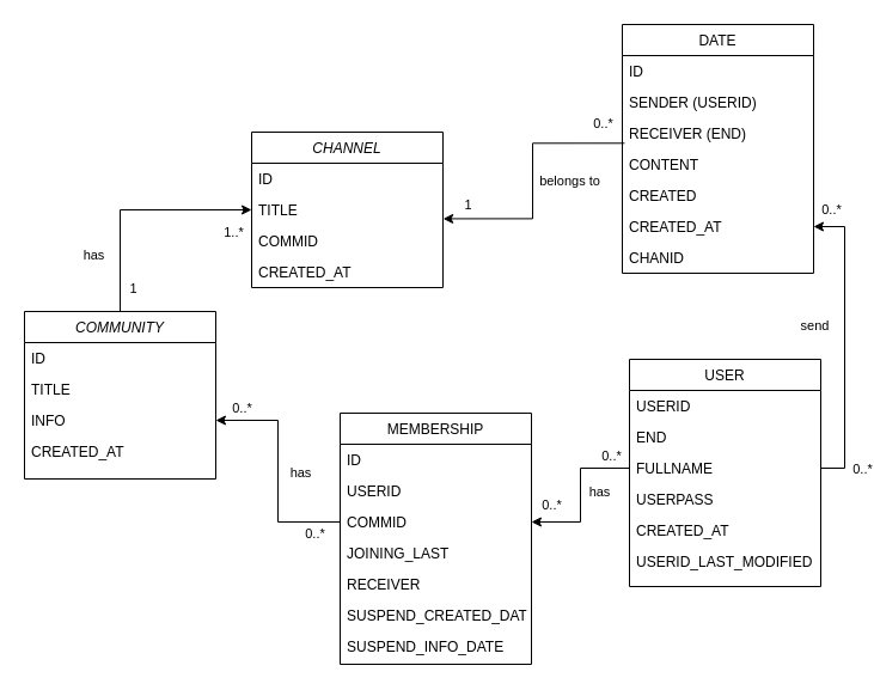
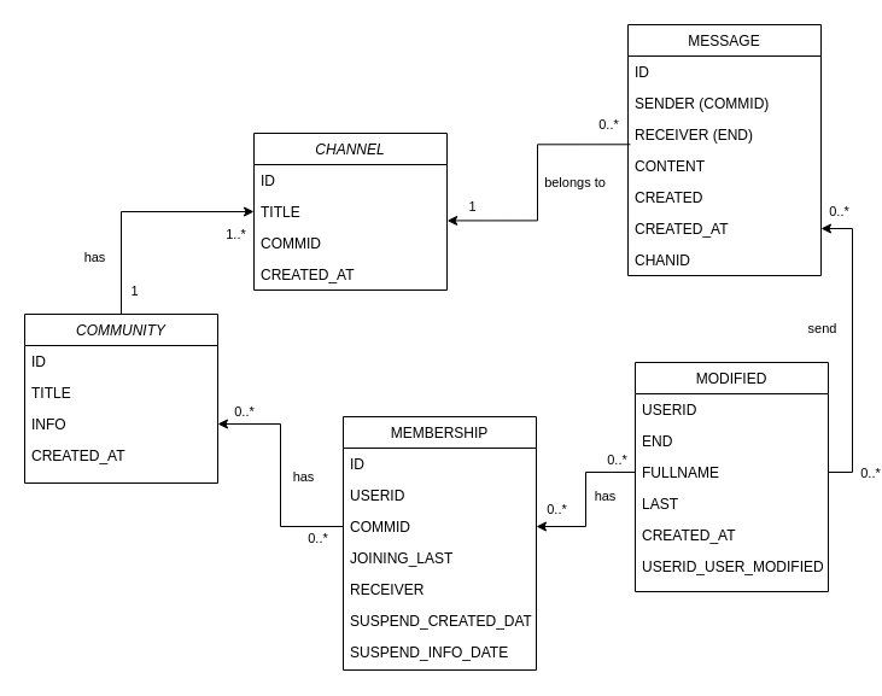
- <mxCell id="35" value="DATE" style="swimlane;fontStyle=0;align=center;verticalAlign=top;childLayout=stackLayout;horizontal=1;startSize=26;horizontalStack=0;resizeParent=1;resizeLast=0;collapsible=1;marginBottom=0;rounded=0;shadow=0;strokeWidth=1;" parent="1" vertex="1"><mxGeometry x="520" y="20" width="160" height="208" as="geometry"><mxRectangle x="550" y="140" width="160" height="26" as="alternateBounds" /></mxGeometry></mxCell>
+ <mxCell id="35" value="MESSAGE" style="swimlane;fontStyle=0;align=center;verticalAlign=top;childLayout=stackLayout;horizontal=1;startSize=26;horizontalStack=0;resizeParent=1;resizeLast=0;collapsible=1;marginBottom=0;rounded=0;shadow=0;strokeWidth=1;" parent="1" vertex="1"><mxGeometry x="520" y="20" width="160" height="208" as="geometry"><mxRectangle x="550" y="140" width="160" height="26" as="alternateBounds" /></mxGeometry></mxCell>
- <mxCell id="37" value="SENDER (USERID)" style="text;align=left;verticalAlign=top;spacingLeft=4;spacingRight=4;overflow=hidden;rotatable=0;points=[[0,0.5],[1,0.5]];portConstraint=eastwest;" parent="35" vertex="1"><mxGeometry y="52" width="160" height="26" as="geometry" /></mxCell>
+ <mxCell id="37" value="SENDER (COMMID)" style="text;align=left;verticalAlign=top;spacingLeft=4;spacingRight=4;overflow=hidden;rotatable=0;points=[[0,0.5],[1,0.5]];portConstraint=eastwest;" parent="35" vertex="1"><mxGeometry y="52" width="160" height="26" as="geometry" /></mxCell>
- <mxCell id="7" value="USER" style="swimlane;fontStyle=0;align=center;verticalAlign=top;childLayout=stackLayout;horizontal=1;startSize=26;horizontalStack=0;resizeParent=1;resizeLast=0;collapsible=1;marginBottom=0;rounded=0;shadow=0;strokeWidth=1;" parent="1" vertex="1"><mxGeometry x="526" y="300" width="160" height="190" as="geometry"><mxRectangle x="550" y="140" width="160" height="26" as="alternateBounds" /></mxGeometry></mxCell>
+ <mxCell id="7" value="MODIFIED" style="swimlane;fontStyle=0;align=center;verticalAlign=top;childLayout=stackLayout;horizontal=1;startSize=26;horizontalStack=0;resizeParent=1;resizeLast=0;collapsible=1;marginBottom=0;rounded=0;shadow=0;strokeWidth=1;" parent="1" vertex="1"><mxGeometry x="526" y="300" width="160" height="190" as="geometry"><mxRectangle x="550" y="140" width="160" height="26" as="alternateBounds" /></mxGeometry></mxCell>
- <mxCell id="11" value="USERPASS" style="text;align=left;verticalAlign=top;spacingLeft=4;spacingRight=4;overflow=hidden;rotatable=0;points=[[0,0.5],[1,0.5]];portConstraint=eastwest;rounded=0;shadow=0;html=0;" parent="7" vertex="1"><mxGeometry y="104" width="160" height="26" as="geometry" /></mxCell>
+ <mxCell id="11" value="LAST" style="text;align=left;verticalAlign=top;spacingLeft=4;spacingRight=4;overflow=hidden;rotatable=0;points=[[0,0.5],[1,0.5]];portConstraint=eastwest;rounded=0;shadow=0;html=0;" parent="7" vertex="1"><mxGeometry y="104" width="160" height="26" as="geometry" /></mxCell>
- <mxCell id="13" value="USERID_LAST_MODIFIED" style="text;align=left;verticalAlign=top;spacingLeft=4;spacingRight=4;overflow=hidden;rotatable=0;points=[[0,0.5],[1,0.5]];portConstraint=eastwest;rounded=0;shadow=0;html=0;" parent="7" vertex="1"><mxGeometry y="156" width="160" height="26" as="geometry" /></mxCell>
+ <mxCell id="13" value="USERID_USER_MODIFIED" style="text;align=left;verticalAlign=top;spacingLeft=4;spacingRight=4;overflow=hidden;rotatable=0;points=[[0,0.5],[1,0.5]];portConstraint=eastwest;rounded=0;shadow=0;html=0;" parent="7" vertex="1"><mxGeometry y="156" width="160" height="26" as="geometry" /></mxCell>
